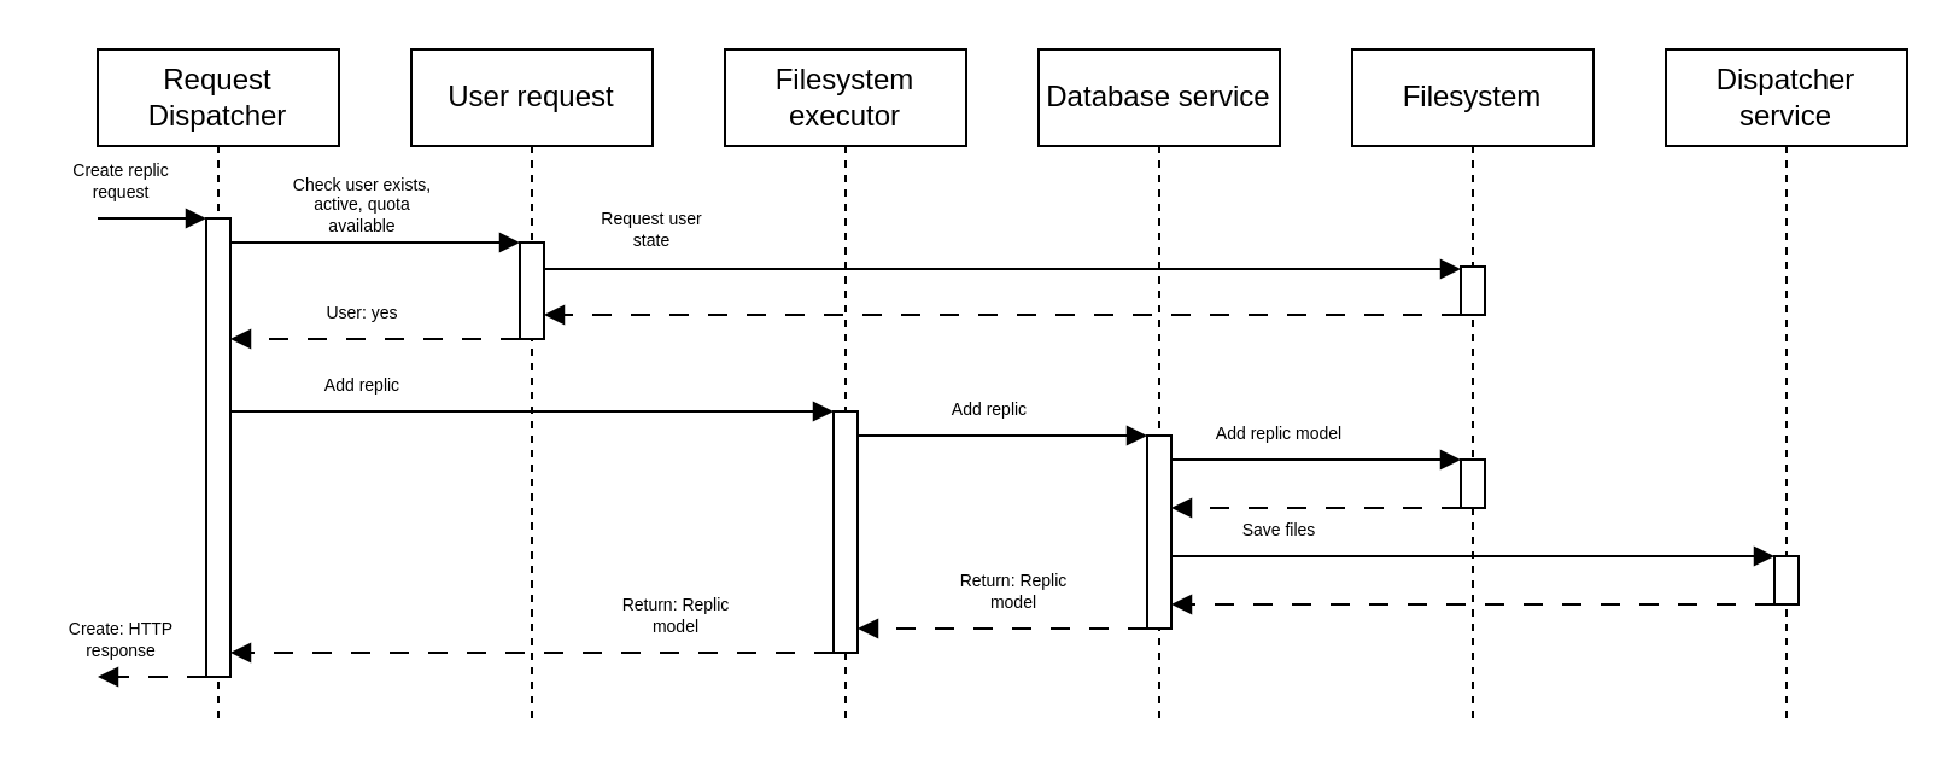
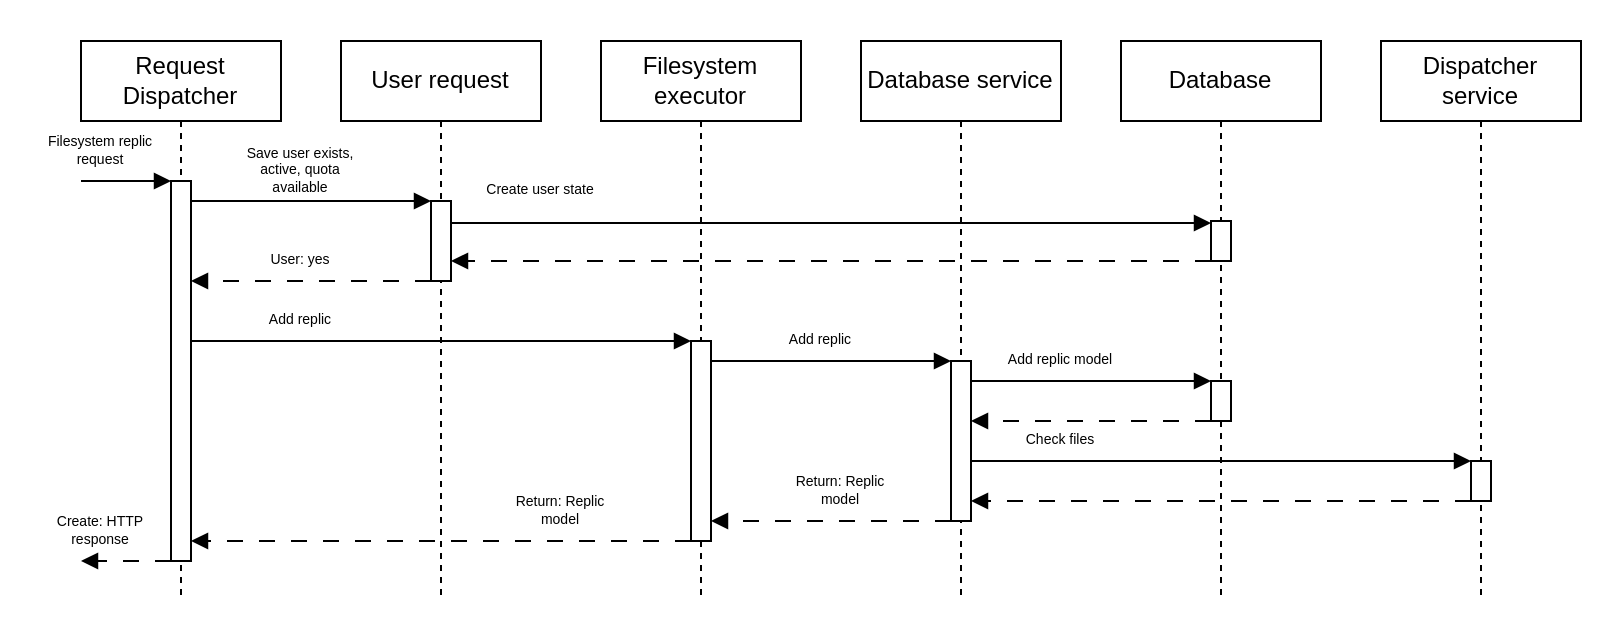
- <mxCell id="12" value="Filesystem" style="shape=umlLifeline;perimeter=lifelinePerimeter;whiteSpace=wrap;html=1;container=1;dropTarget=0;collapsible=0;recursiveResize=0;outlineConnect=0;portConstraint=eastwest;newEdgeStyle={&quot;edgeStyle&quot;:&quot;elbowEdgeStyle&quot;,&quot;elbow&quot;:&quot;vertical&quot;,&quot;curved&quot;:0,&quot;rounded&quot;:0};" vertex="1" parent="1"><mxGeometry x="560" y="20" width="100" height="280" as="geometry" /></mxCell>
+ <mxCell id="12" value="Database" style="shape=umlLifeline;perimeter=lifelinePerimeter;whiteSpace=wrap;html=1;container=1;dropTarget=0;collapsible=0;recursiveResize=0;outlineConnect=0;portConstraint=eastwest;newEdgeStyle={&quot;edgeStyle&quot;:&quot;elbowEdgeStyle&quot;,&quot;elbow&quot;:&quot;vertical&quot;,&quot;curved&quot;:0,&quot;rounded&quot;:0};" vertex="1" parent="1"><mxGeometry x="560" y="20" width="100" height="280" as="geometry" /></mxCell>
- <mxCell id="5" value="Create replic request" style="text;html=1;align=center;verticalAlign=middle;whiteSpace=wrap;rounded=0;fontSize=7;" vertex="1" parent="1"><mxGeometry x="20" y="60" width="60" height="30" as="geometry" /></mxCell>
+ <mxCell id="5" value="Filesystem replic request" style="text;html=1;align=center;verticalAlign=middle;whiteSpace=wrap;rounded=0;fontSize=7;" vertex="1" parent="1"><mxGeometry x="20" y="60" width="60" height="30" as="geometry" /></mxCell>
- <mxCell id="9" value="Check user exists, active, quota available" style="text;html=1;align=center;verticalAlign=middle;whiteSpace=wrap;rounded=0;fontSize=7;" vertex="1" parent="1"><mxGeometry x="120" y="70" width="60" height="30" as="geometry" /></mxCell>
+ <mxCell id="9" value="Save user exists, active, quota available" style="text;html=1;align=center;verticalAlign=middle;whiteSpace=wrap;rounded=0;fontSize=7;" vertex="1" parent="1"><mxGeometry x="120" y="70" width="60" height="30" as="geometry" /></mxCell>
- <mxCell id="16" value="Request user state" style="text;html=1;align=center;verticalAlign=middle;whiteSpace=wrap;rounded=0;fontSize=7;" vertex="1" parent="1"><mxGeometry x="240" y="80" width="60" height="30" as="geometry" /></mxCell>
+ <mxCell id="16" value="Create user state" style="text;html=1;align=center;verticalAlign=middle;whiteSpace=wrap;rounded=0;fontSize=7;" vertex="1" parent="1"><mxGeometry x="240" y="80" width="60" height="30" as="geometry" /></mxCell>
- <mxCell id="32" value="Save files" style="text;html=1;align=center;verticalAlign=middle;whiteSpace=wrap;rounded=0;fontSize=7;" vertex="1" parent="1"><mxGeometry x="500" y="210" width="60" height="20" as="geometry" /></mxCell>
+ <mxCell id="32" value="Check files" style="text;html=1;align=center;verticalAlign=middle;whiteSpace=wrap;rounded=0;fontSize=7;" vertex="1" parent="1"><mxGeometry x="500" y="210" width="60" height="20" as="geometry" /></mxCell>
